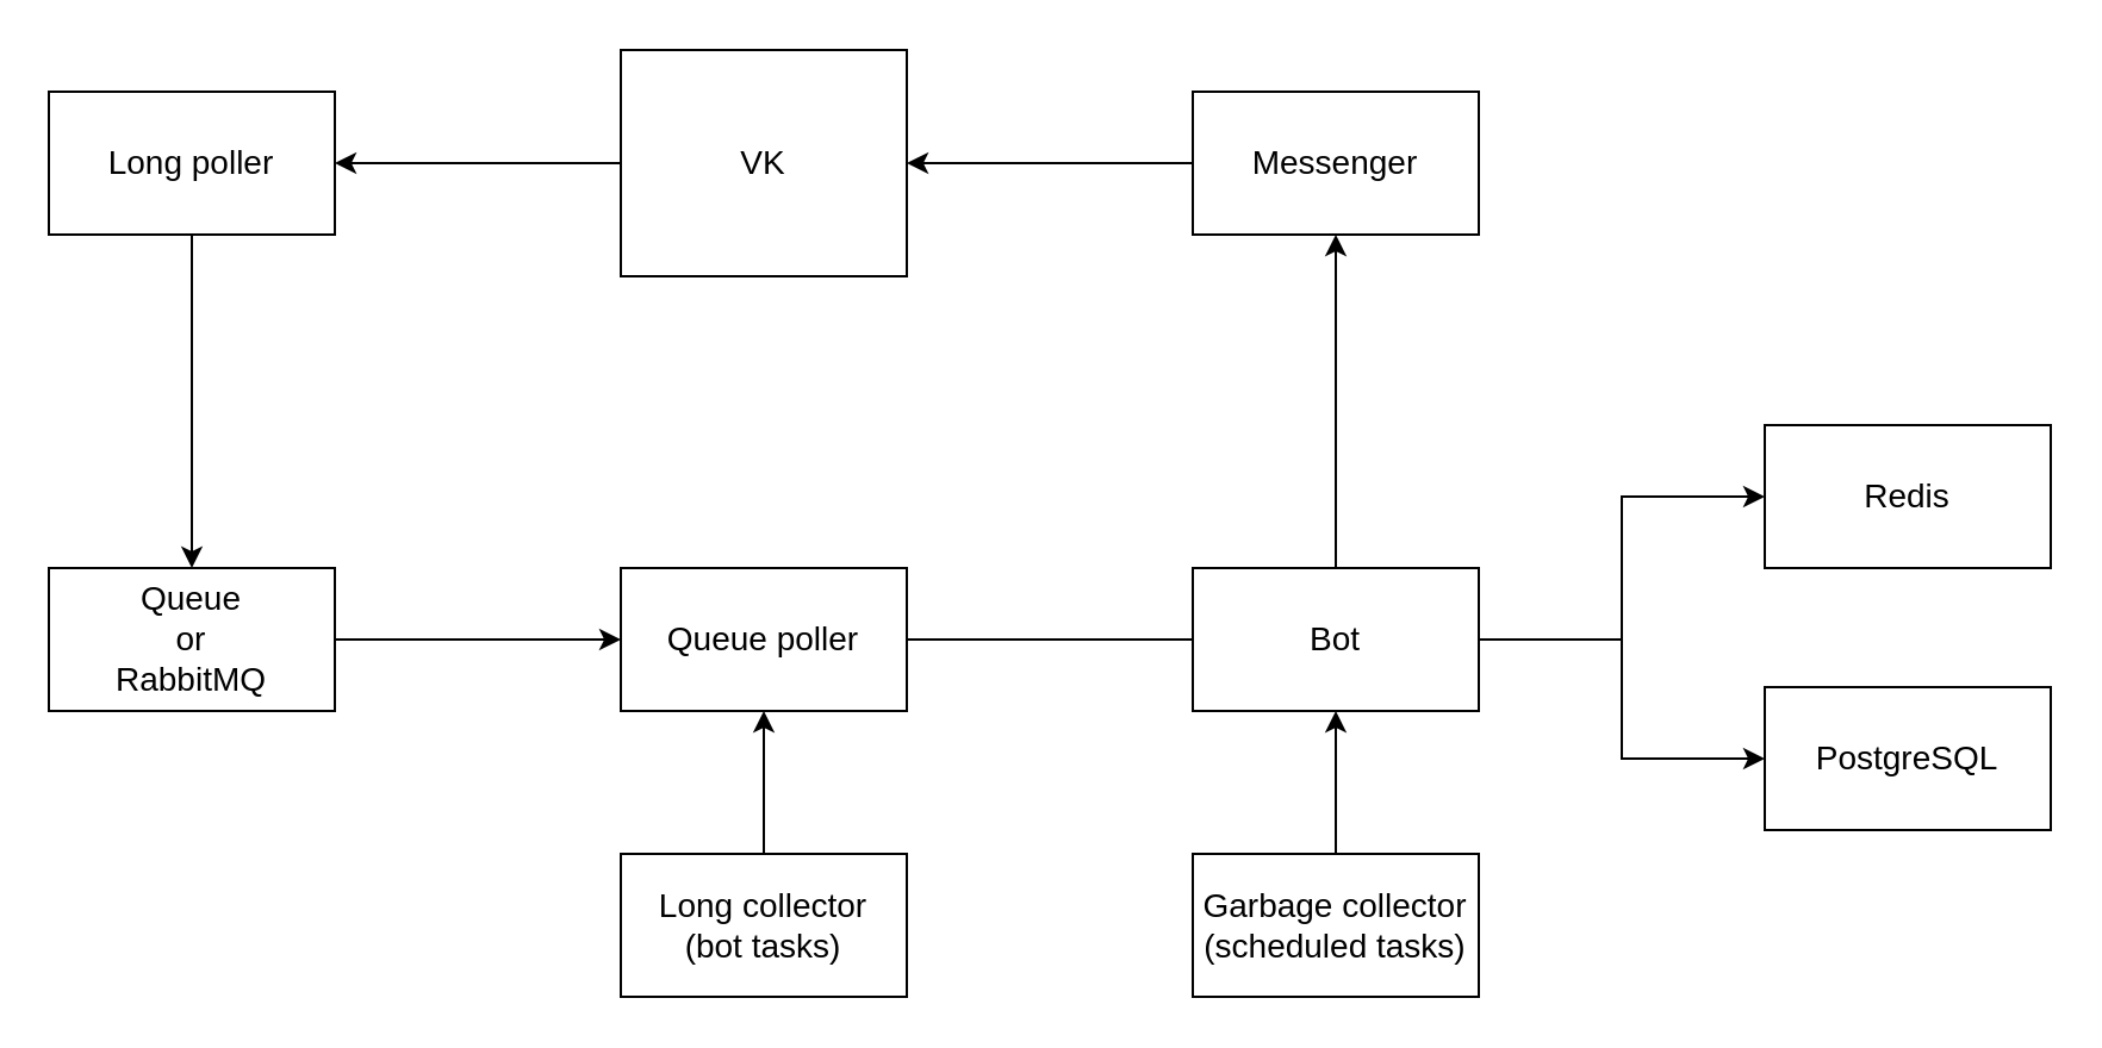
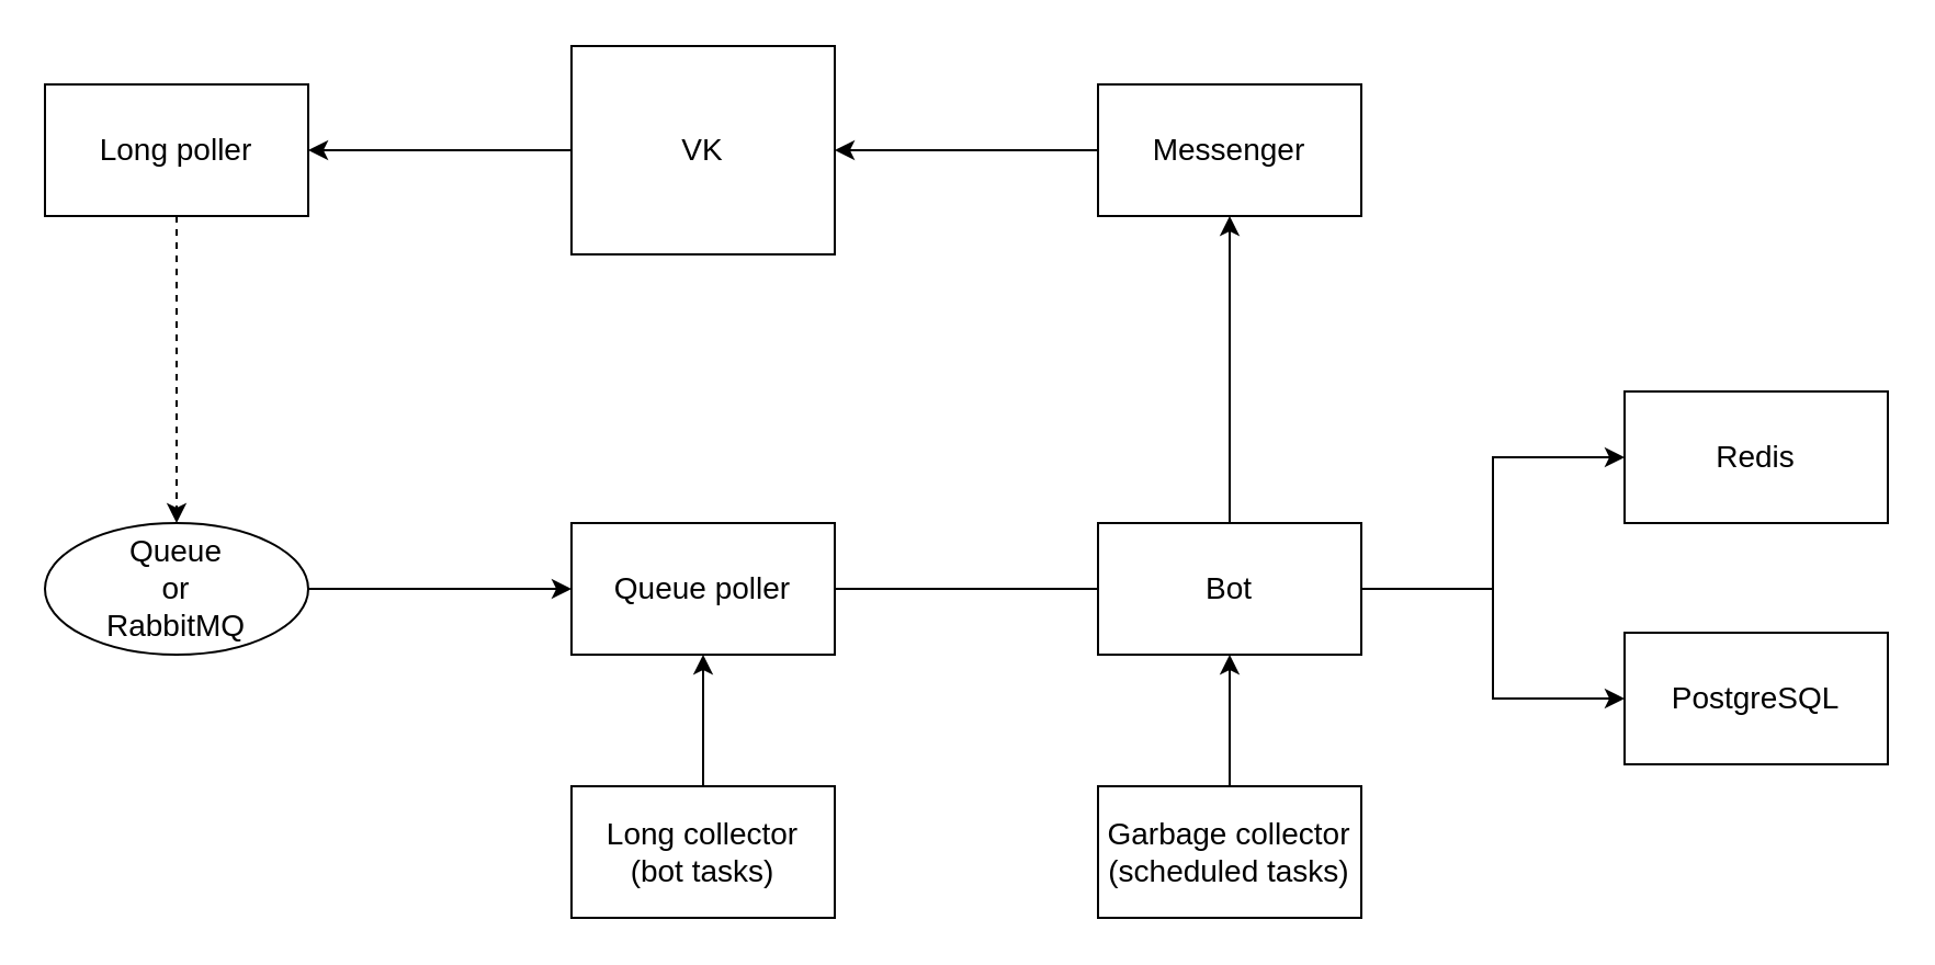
- <mxCell id="4" style="edgeStyle=orthogonalEdgeStyle;rounded=0;orthogonalLoop=1;jettySize=auto;html=1;fontSize=14;" edge="1" parent="1" source="5" target="7"><mxGeometry relative="1" as="geometry"><Array as="points"><mxPoint x="80" y="298" /></Array></mxGeometry></mxCell>
+ <mxCell id="4" style="edgeStyle=orthogonalEdgeStyle;rounded=0;orthogonalLoop=1;jettySize=auto;html=1;fontSize=14;dashed=1;" edge="1" parent="1" source="5" target="7"><mxGeometry relative="1" as="geometry"><Array as="points"><mxPoint x="80" y="298" /></Array></mxGeometry></mxCell>
- <mxCell id="7" value="&lt;font style=&quot;font-size: 14px&quot;&gt;Queue&lt;br&gt;or&lt;br&gt;RabbitMQ&lt;/font&gt;&lt;span style=&quot;font-size: 12px&quot;&gt;&lt;br&gt;&lt;/span&gt;" style="rounded=0;whiteSpace=wrap;html=1;fontSize=14;" vertex="1" parent="1"><mxGeometry x="20" y="238" width="120" height="60" as="geometry" /></mxCell>
+ <mxCell id="7" value="&lt;font style=&quot;font-size: 14px&quot;&gt;Queue&lt;br&gt;or&lt;br&gt;RabbitMQ&lt;/font&gt;&lt;span style=&quot;font-size: 12px&quot;&gt;&lt;br&gt;&lt;/span&gt;" style="ellipse;whiteSpace=wrap;html=1;fontSize=14;" vertex="1" parent="1"><mxGeometry x="20" y="238" width="120" height="60" as="geometry" /></mxCell>
